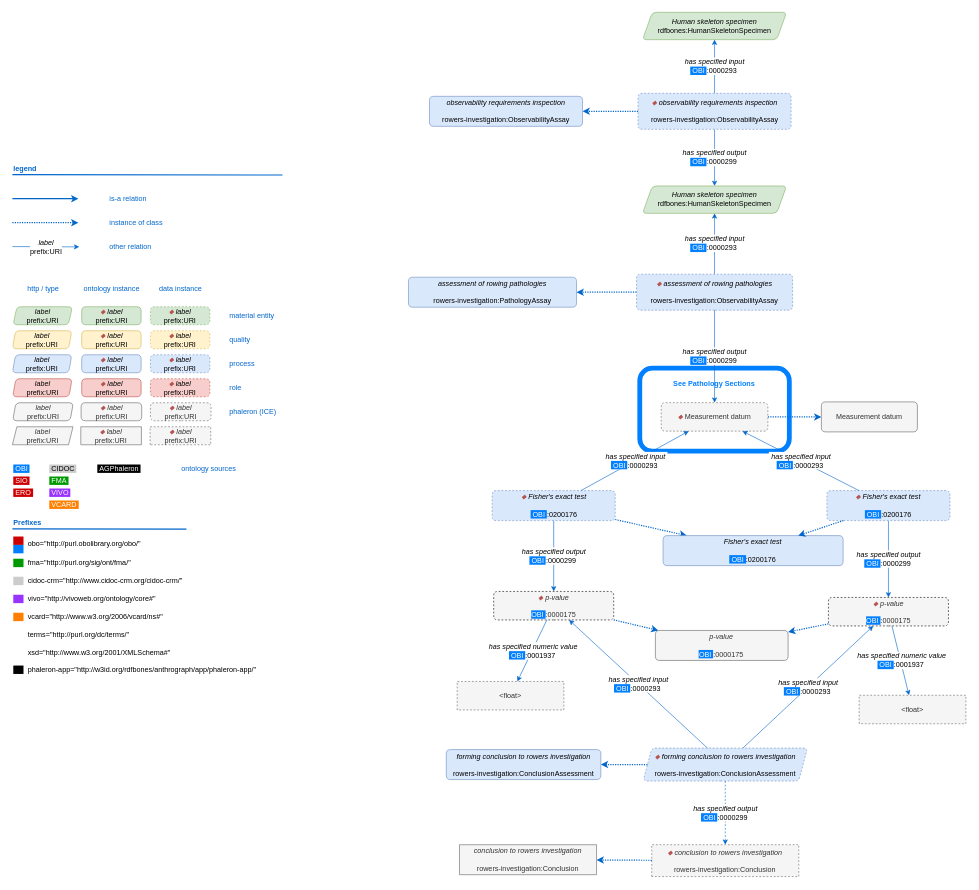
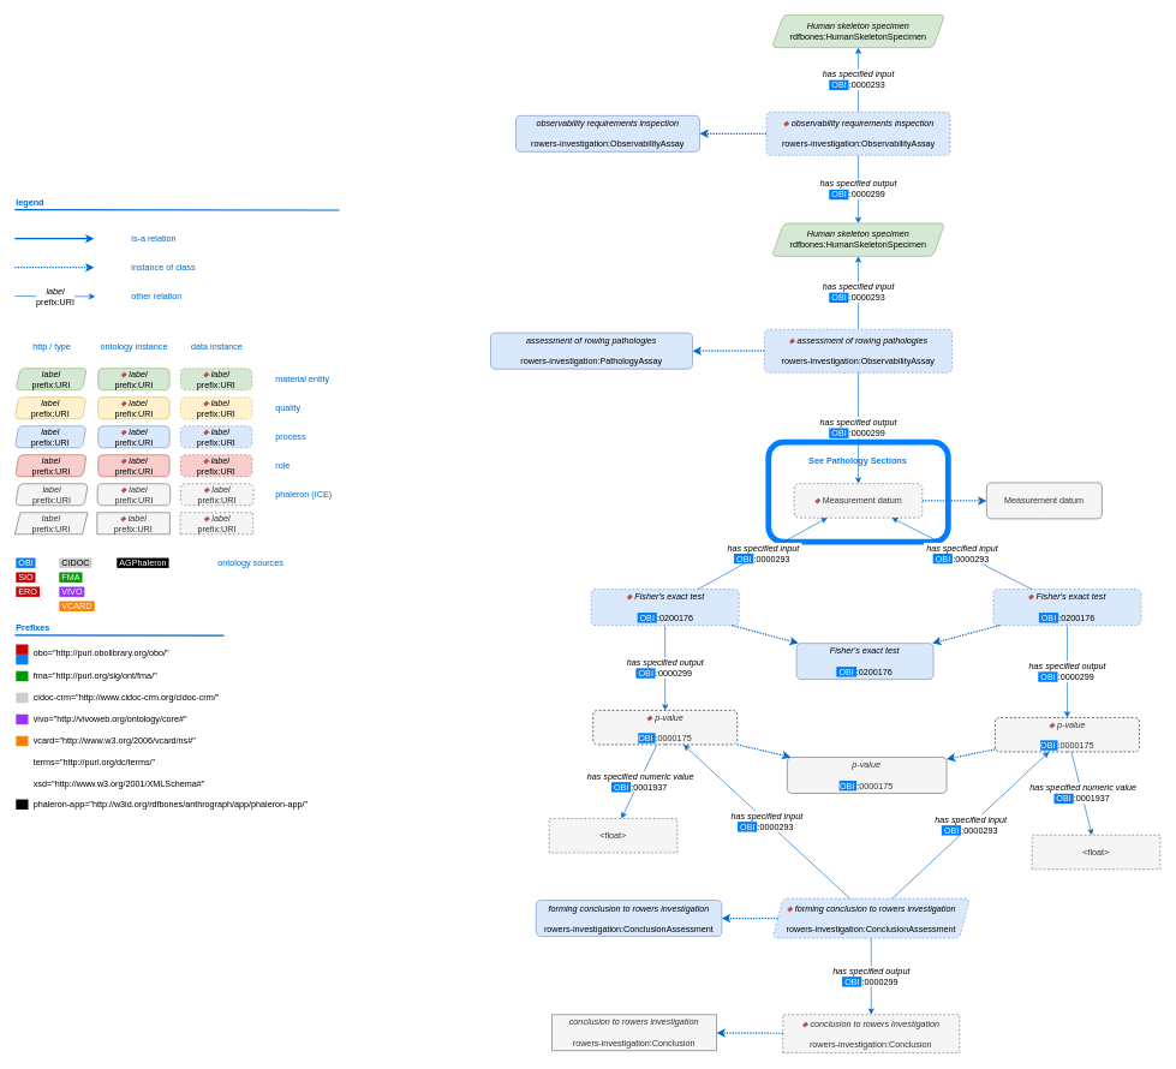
- <mxCell id="104" value="&lt;i&gt;Fisher's exact test&lt;br&gt;&lt;/i&gt;&lt;div&gt;&lt;br&gt;&lt;/div&gt;&lt;div&gt;&lt;font style=&quot;font-size: 12px&quot;&gt;&lt;span style=&quot;line-height: 120% ; font-size: 12px&quot;&gt;&lt;span style=&quot;color: rgb(255 , 255 , 255) ; text-align: left ; background-color: rgb(0 , 127 , 255)&quot;&gt;&amp;nbsp;OBI&amp;nbsp;&lt;/span&gt;:&lt;/span&gt;&lt;/font&gt;0200176&lt;/div&gt;" style="shape=parallelogram;perimeter=parallelogramPerimeter;whiteSpace=wrap;html=1;strokeColor=#6c8ebf;fontSize=12;align=center;size=0;fillColor=#dae8fc;rounded=1;comic=0;shadow=0;spacing=0;line-height:.8rem;arcSize=14;" parent="1" vertex="1"><mxGeometry x="1104.25" y="892" width="300" height="50" as="geometry" /></mxCell>
+ <mxCell id="104" value="&lt;i&gt;Fisher's exact test&lt;br&gt;&lt;/i&gt;&lt;div&gt;&lt;br&gt;&lt;/div&gt;&lt;div&gt;&lt;font style=&quot;font-size: 12px&quot;&gt;&lt;span style=&quot;line-height: 120% ; font-size: 12px&quot;&gt;&lt;span style=&quot;color: rgb(255 , 255 , 255) ; text-align: left ; background-color: rgb(0 , 127 , 255)&quot;&gt;&amp;nbsp;OBI&amp;nbsp;&lt;/span&gt;:&lt;/span&gt;&lt;/font&gt;0200176&lt;/div&gt;" style="shape=parallelogram;perimeter=parallelogramPerimeter;whiteSpace=wrap;html=1;strokeColor=#6c8ebf;fontSize=12;align=center;size=0;fillColor=#dae8fc;rounded=1;comic=0;shadow=0;spacing=0;line-height:.8rem;arcSize=14;" parent="1" vertex="1"><mxGeometry x="1104.25" y="892" width="190" height="50" as="geometry" /></mxCell>
- <mxCell id="74" value="&lt;font style=&quot;font-size: 12px&quot;&gt;&lt;span style=&quot;line-height: 120% ; font-size: 12px&quot;&gt;&lt;i style=&quot;font-size: 12px&quot;&gt;&amp;nbsp;has specified output&amp;nbsp;&lt;br style=&quot;font-size: 12px&quot;&gt;&lt;/i&gt;&lt;span style=&quot;color: rgb(255 , 255 , 255) ; text-align: left ; background-color: rgb(0 , 127 , 255)&quot;&gt;&amp;nbsp;OBI&amp;nbsp;&lt;/span&gt;:0000299&amp;nbsp;&lt;/span&gt;&lt;/font&gt;" style="rounded=0;html=1;jettySize=auto;orthogonalLoop=1;strokeColor=#0066CC;fontSize=12;strokeWidth=1;arcSize=20;dashed=1;" parent="1" source="73" target="86" edge="1"><mxGeometry relative="1" as="geometry"><mxPoint x="3656.133" y="965.26" as="sourcePoint" /><mxPoint x="3671.13" y="1075.26" as="targetPoint" /></mxGeometry></mxCell>
+ <mxCell id="74" value="&lt;font style=&quot;font-size: 12px&quot;&gt;&lt;span style=&quot;line-height: 120% ; font-size: 12px&quot;&gt;&lt;i style=&quot;font-size: 12px&quot;&gt;&amp;nbsp;has specified output&amp;nbsp;&lt;br style=&quot;font-size: 12px&quot;&gt;&lt;/i&gt;&lt;span style=&quot;color: rgb(255 , 255 , 255) ; text-align: left ; background-color: rgb(0 , 127 , 255)&quot;&gt;&amp;nbsp;OBI&amp;nbsp;&lt;/span&gt;:0000299&amp;nbsp;&lt;/span&gt;&lt;/font&gt;" style="rounded=0;html=1;jettySize=auto;orthogonalLoop=1;strokeColor=#0066CC;fontSize=12;strokeWidth=1;arcSize=20;" parent="1" source="73" target="86" edge="1"><mxGeometry relative="1" as="geometry"><mxPoint x="3656.133" y="965.26" as="sourcePoint" /><mxPoint x="3671.13" y="1075.26" as="targetPoint" /></mxGeometry></mxCell>
